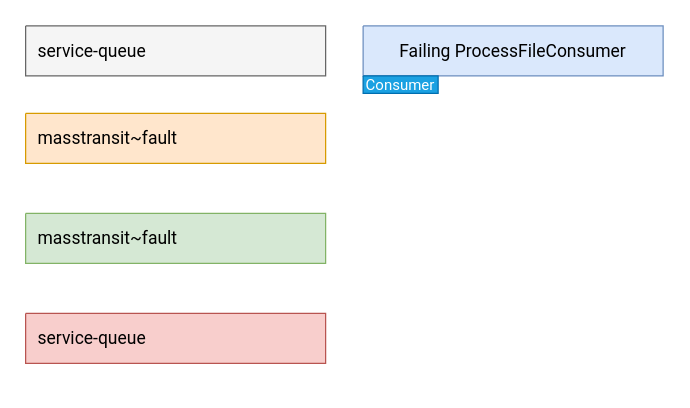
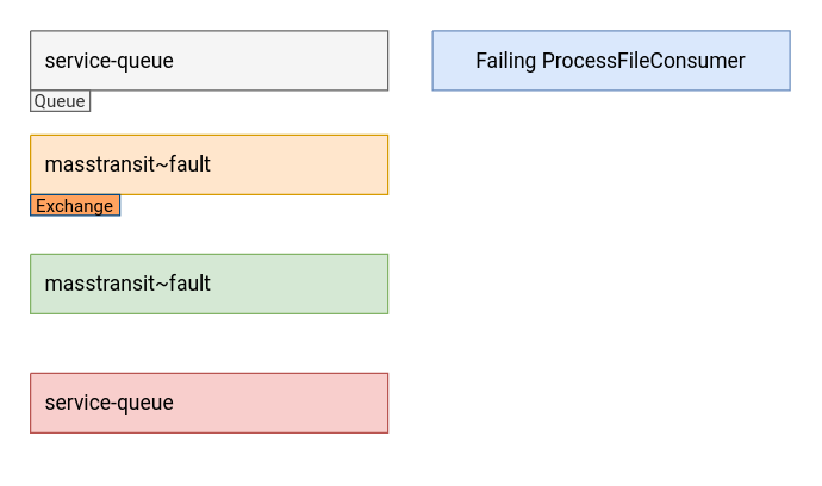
+ <mxCell id="11" value="Queue" style="verticalAlign=middle;align=center;overflow=width;vsdxID=81;fillColor=#f5f5f5;shape=stencil(nZBRDoQgDERP03+WHsHFe5iISyOCQdT19kIaIxq//Jtp3zTpAFaTaUYNUkwx+F6v1EYD+AUpyRkdKCYFqACrzgf9C352LfuxyWRWg1/yhT/nRE5IsZWuZtCSK8CPeI0e/hF+jV7AJM4PO7KWCyr390bSiNtEtQM=);strokeColor=#666666;spacingTop=-3;spacingBottom=-3;spacingLeft=1;spacingRight=1;points=[[0.5,1,0],[0.5,0,0],[1,0.5,0],[0,0.5,0]];labelBackgroundColor=none;rounded=0;html=1;whiteSpace=wrap;fontFamily=Roboto;fontSize=12;fontSource=https%3A%2F%2Ffonts.googleapis.com%2Fcss%3Ffamily%3DRoboto;fontColor=#333333;" vertex="1" parent="9"><mxGeometry y="40" width="40" height="14" as="geometry" /></mxCell>
- <mxCell id="14" value="Consumer" style="verticalAlign=middle;align=center;overflow=width;vsdxID=78;fillColor=#1ba1e2;shape=stencil(nZBRDoQgDERP03+WHsHFe5iISyOCQdT19kIaIxq//Jtp3zTpAFaTaUYNUkwx+F6v1EYD+AUpyRkdKCYFqACrzgf9C352LfuxyWRWg1/yhT/nRE5IsZWuZtCSK8CPeI0e/hF+jV7AJM4PO7KWCyr390bSiNtEtQM=);strokeColor=#006EAF;spacingTop=-3;spacingBottom=-3;spacingLeft=1;spacingRight=1;points=[[0.5,1,0],[0.5,0,0],[1,0.5,0],[0,0.5,0]];labelBackgroundColor=none;rounded=0;html=1;whiteSpace=wrap;fontFamily=Roboto;fontSize=12;fontSource=https%3A%2F%2Ffonts.googleapis.com%2Fcss%3Ffamily%3DRoboto;fontColor=#ffffff;" vertex="1" parent="12"><mxGeometry y="40" width="60" height="14" as="geometry" /></mxCell>
+ <mxCell id="4" value="Exchange" style="verticalAlign=middle;align=center;overflow=width;vsdxID=78;fillColor=#ffa35f;gradientColor=none;shape=stencil(nZBRDoQgDERP03+WHsHFe5iISyOCQdT19kIaIxq//Jtp3zTpAFaTaUYNUkwx+F6v1EYD+AUpyRkdKCYFqACrzgf9C352LfuxyWRWg1/yhT/nRE5IsZWuZtCSK8CPeI0e/hF+jV7AJM4PO7KWCyr390bSiNtEtQM=);strokeColor=#004a89;spacingTop=-3;spacingBottom=-3;spacingLeft=1;spacingRight=1;points=[[0.5,1,0],[0.5,0,0],[1,0.5,0],[0,0.5,0]];labelBackgroundColor=none;rounded=0;html=1;whiteSpace=wrap;fontFamily=Roboto;fontSize=12;fontSource=https%3A%2F%2Ffonts.googleapis.com%2Fcss%3Ffamily%3DRoboto;" vertex="1" parent="2"><mxGeometry y="40" width="60" height="14" as="geometry" /></mxCell>
